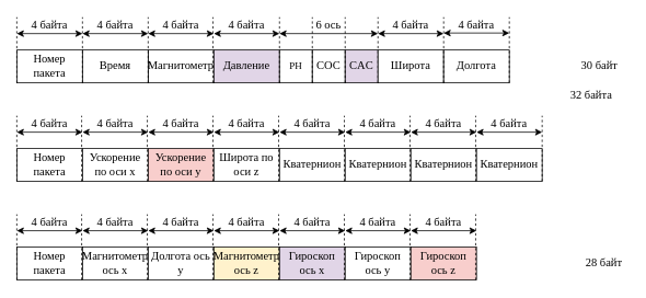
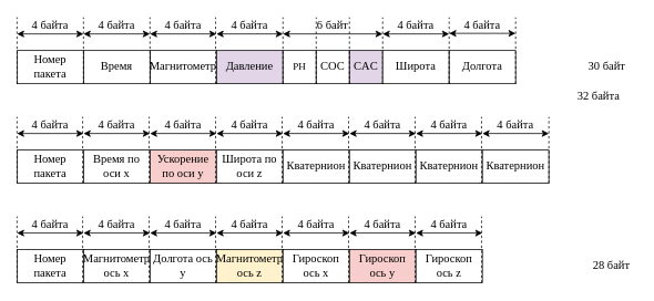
- <mxCell id="26" value="&lt;font style=&quot;font-size: 14px&quot; face=&quot;Times New Roman&quot;&gt;6 ось&lt;/font&gt;" style="text;html=1;strokeColor=none;fillColor=none;align=center;verticalAlign=middle;whiteSpace=wrap;rounded=0;" vertex="1" parent="1"><mxGeometry x="375" y="20" width="50" height="20" as="geometry" /></mxCell>
+ <mxCell id="26" value="&lt;font style=&quot;font-size: 14px&quot; face=&quot;Times New Roman&quot;&gt;6 байт&lt;/font&gt;" style="text;html=1;strokeColor=none;fillColor=none;align=center;verticalAlign=middle;whiteSpace=wrap;rounded=0;" vertex="1" parent="1"><mxGeometry x="375" y="20" width="50" height="20" as="geometry" /></mxCell>
- <mxCell id="36" value="&lt;font face=&quot;Times New Roman&quot;&gt;&lt;span style=&quot;font-size: 14px&quot;&gt;Ускорение по оси x&lt;/span&gt;&lt;/font&gt;" style="rounded=0;whiteSpace=wrap;html=1;" vertex="1" parent="1"><mxGeometry x="100" y="180" width="80" height="40" as="geometry" /></mxCell>
+ <mxCell id="36" value="&lt;font face=&quot;Times New Roman&quot;&gt;&lt;span style=&quot;font-size: 14px&quot;&gt;Время по оси x&lt;/span&gt;&lt;/font&gt;" style="rounded=0;whiteSpace=wrap;html=1;" vertex="1" parent="1"><mxGeometry x="100" y="180" width="80" height="40" as="geometry" /></mxCell>
- <mxCell id="74" value="&lt;font face=&quot;Times New Roman&quot;&gt;&lt;span style=&quot;font-size: 14px&quot;&gt;&lt;font style=&quot;vertical-align: inherit&quot;&gt;&lt;font style=&quot;vertical-align: inherit&quot;&gt;Гироскоп ось x&lt;/font&gt;&lt;/font&gt;&lt;/span&gt;&lt;/font&gt;" style="rounded=0;whiteSpace=wrap;html=1;fillColor=#e1d5e7;" vertex="1" parent="1"><mxGeometry x="340" y="300" width="80" height="40" as="geometry" /></mxCell>
+ <mxCell id="74" value="&lt;font face=&quot;Times New Roman&quot;&gt;&lt;span style=&quot;font-size: 14px&quot;&gt;&lt;font style=&quot;vertical-align: inherit&quot;&gt;&lt;font style=&quot;vertical-align: inherit&quot;&gt;Гироскоп ось x&lt;/font&gt;&lt;/font&gt;&lt;/span&gt;&lt;/font&gt;" style="rounded=0;whiteSpace=wrap;html=1;" vertex="1" parent="1"><mxGeometry x="340" y="300" width="80" height="40" as="geometry" /></mxCell>
- <mxCell id="75" value="&lt;span style=&quot;font-family: &amp;#34;times new roman&amp;#34; ; font-size: 14px ; white-space: normal&quot;&gt;&lt;font style=&quot;vertical-align: inherit&quot;&gt;&lt;font style=&quot;vertical-align: inherit&quot;&gt;Гироскоп ось y&lt;/font&gt;&lt;/font&gt;&lt;/span&gt;" style="rounded=0;whiteSpace=wrap;html=1;" vertex="1" parent="1"><mxGeometry x="420" y="300" width="80" height="40" as="geometry" /></mxCell>
+ <mxCell id="75" value="&lt;span style=&quot;font-family: &amp;#34;times new roman&amp;#34; ; font-size: 14px ; white-space: normal&quot;&gt;&lt;font style=&quot;vertical-align: inherit&quot;&gt;&lt;font style=&quot;vertical-align: inherit&quot;&gt;Гироскоп ось y&lt;/font&gt;&lt;/font&gt;&lt;/span&gt;" style="rounded=0;whiteSpace=wrap;html=1;fillColor=#f8cecc;" vertex="1" parent="1"><mxGeometry x="420" y="300" width="80" height="40" as="geometry" /></mxCell>
- <mxCell id="76" value="&lt;span style=&quot;font-family: &amp;#34;times new roman&amp;#34; ; font-size: 14px ; white-space: normal&quot;&gt;&lt;font style=&quot;vertical-align: inherit&quot;&gt;&lt;font style=&quot;vertical-align: inherit&quot;&gt;Гироскоп ось z&lt;/font&gt;&lt;/font&gt;&lt;/span&gt;" style="rounded=0;whiteSpace=wrap;html=1;fillColor=#f8cecc;" vertex="1" parent="1"><mxGeometry x="500" y="300" width="80" height="40" as="geometry" /></mxCell>
+ <mxCell id="76" value="&lt;span style=&quot;font-family: &amp;#34;times new roman&amp;#34; ; font-size: 14px ; white-space: normal&quot;&gt;&lt;font style=&quot;vertical-align: inherit&quot;&gt;&lt;font style=&quot;vertical-align: inherit&quot;&gt;Гироскоп ось z&lt;/font&gt;&lt;/font&gt;&lt;/span&gt;" style="rounded=0;whiteSpace=wrap;html=1;" vertex="1" parent="1"><mxGeometry x="500" y="300" width="80" height="40" as="geometry" /></mxCell>
